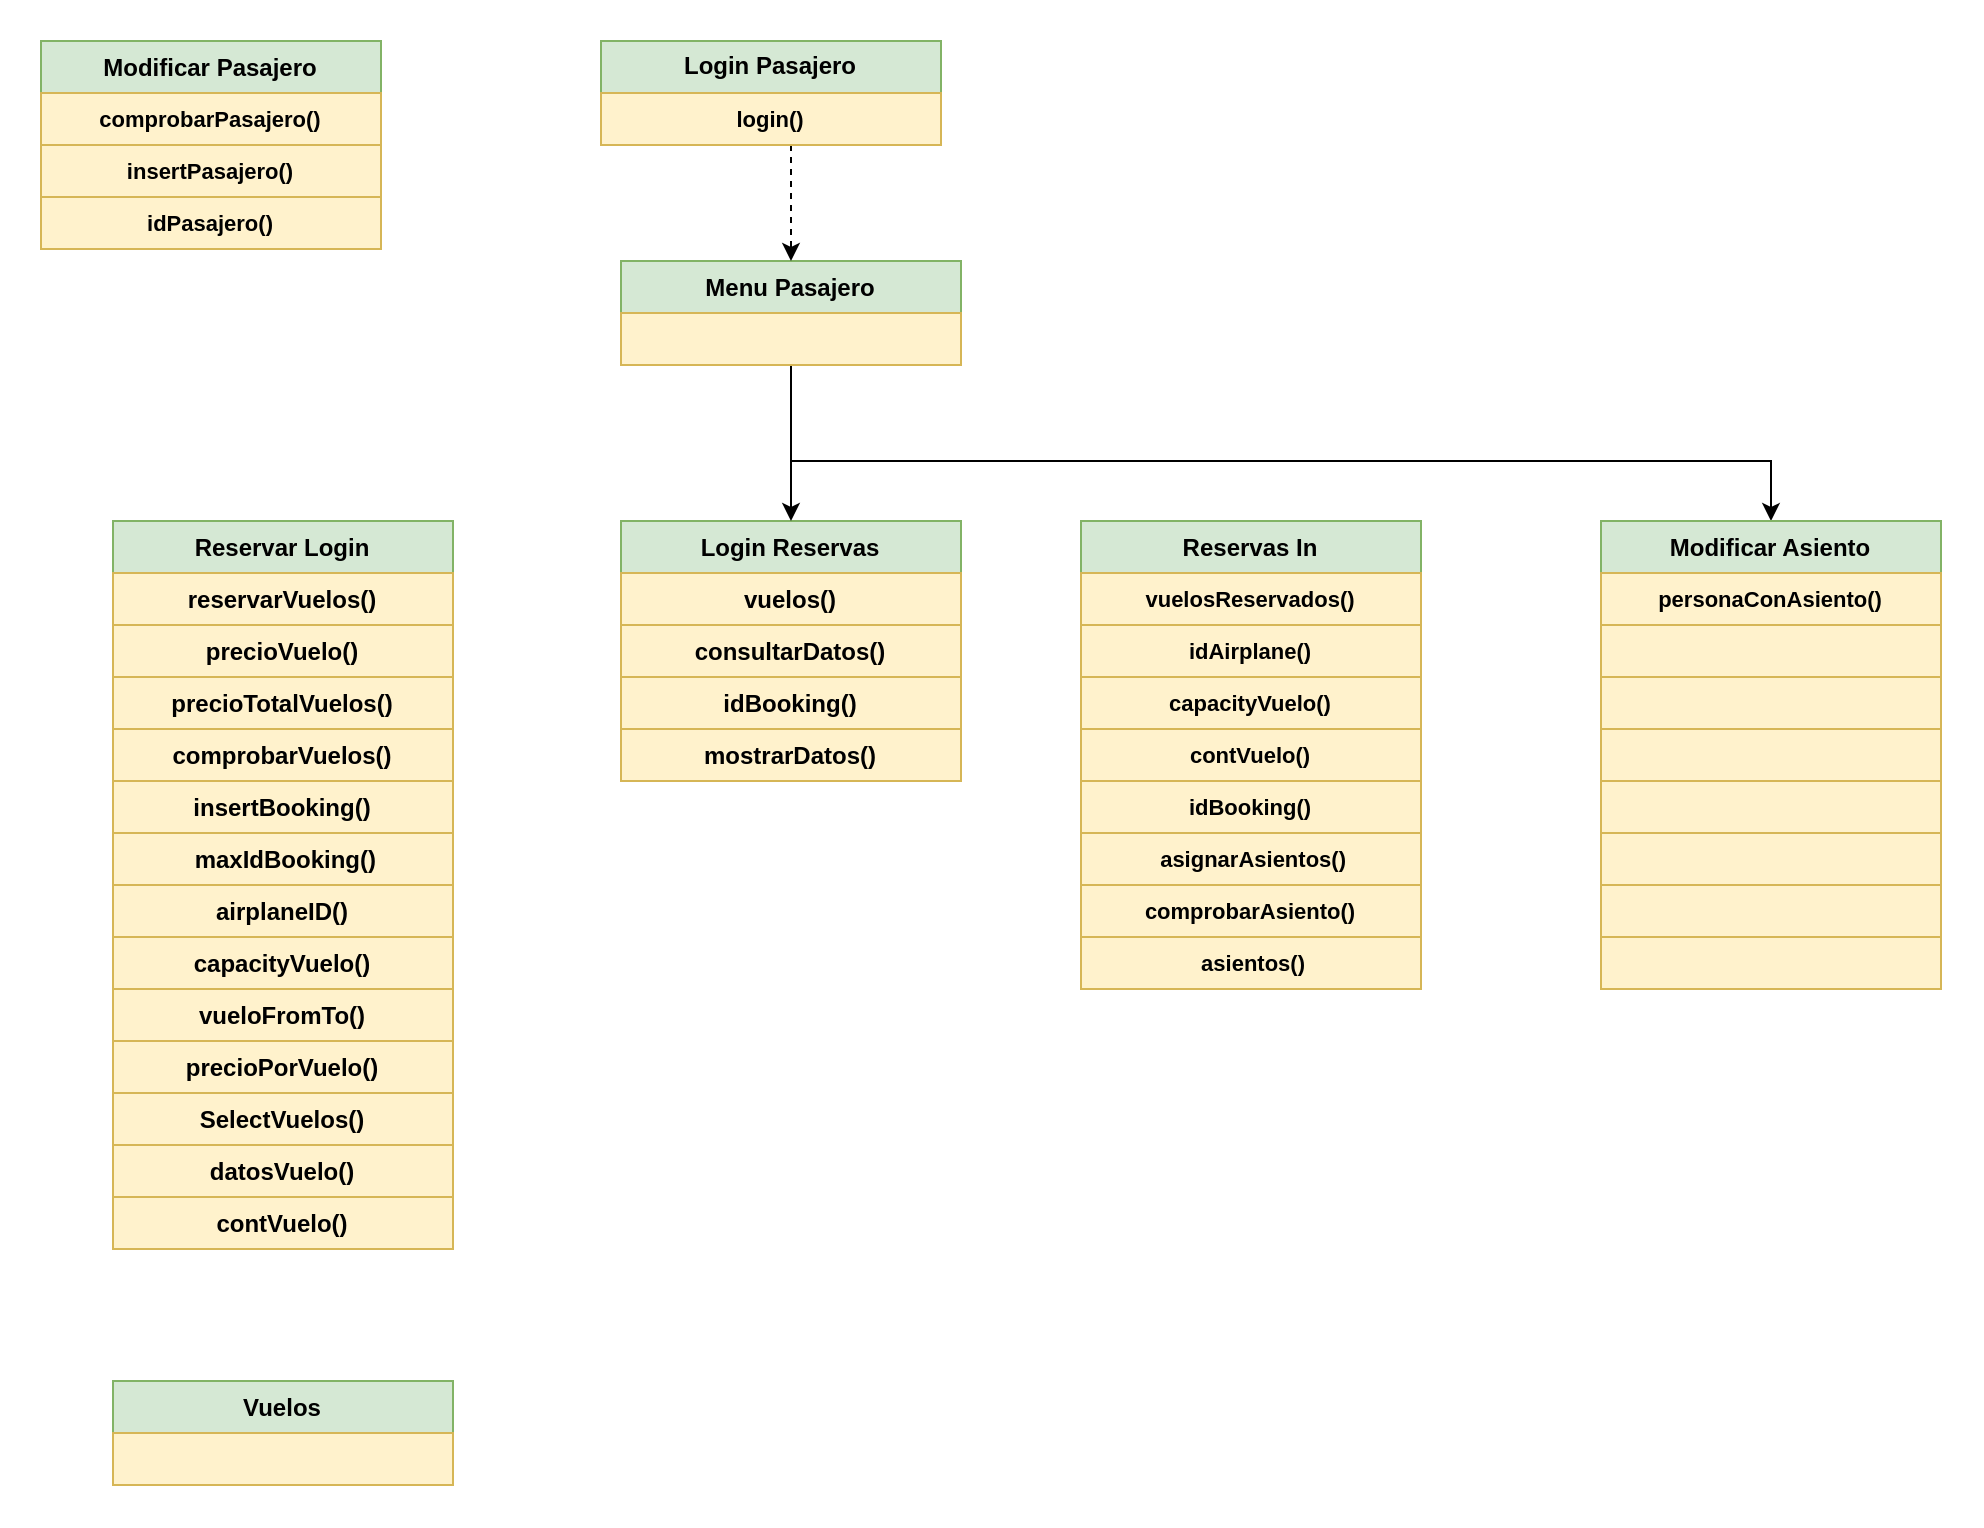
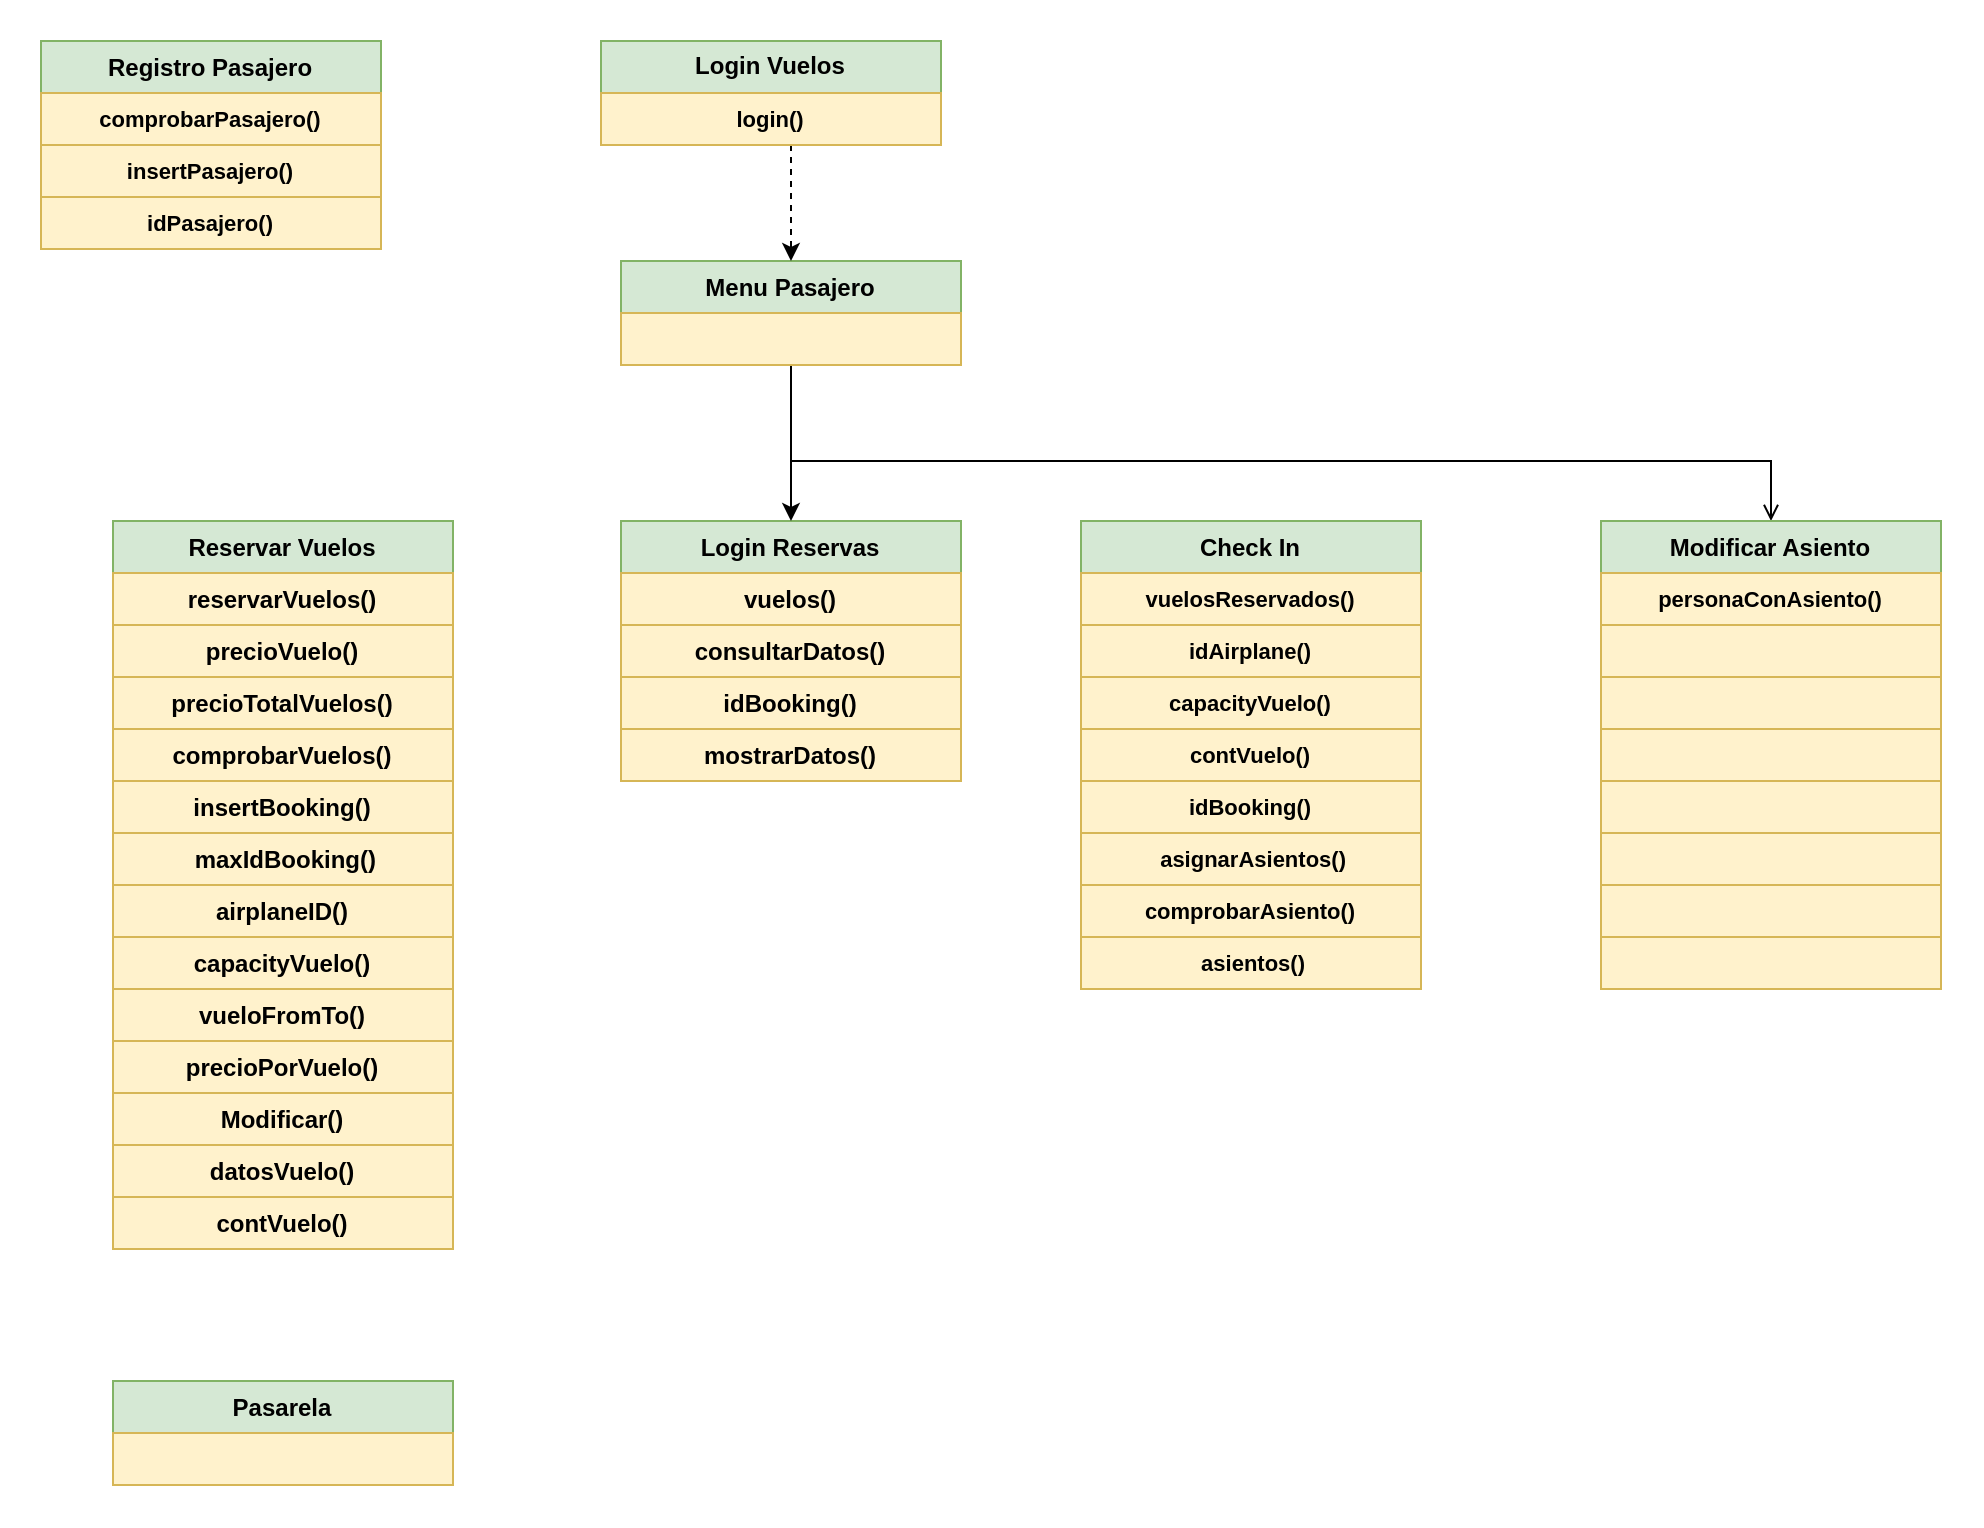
- <mxCell id="35" value="Login Pasajero" style="swimlane;fontStyle=1;childLayout=stackLayout;horizontal=1;startSize=26;horizontalStack=0;resizeParent=1;resizeParentMax=0;resizeLast=0;collapsible=1;marginBottom=0;strokeColor=#82b366;fillColor=#d5e8d4;whiteSpace=wrap;" parent="1" vertex="1"><mxGeometry x="300" y="20" width="170" height="52" as="geometry" /></mxCell>
+ <mxCell id="35" value="Login Vuelos" style="swimlane;fontStyle=1;childLayout=stackLayout;horizontal=1;startSize=26;horizontalStack=0;resizeParent=1;resizeParentMax=0;resizeLast=0;collapsible=1;marginBottom=0;strokeColor=#82b366;fillColor=#d5e8d4;whiteSpace=wrap;" parent="1" vertex="1"><mxGeometry x="300" y="20" width="170" height="52" as="geometry" /></mxCell>
- <mxCell id="48" value="Modificar Pasajero" style="swimlane;fontStyle=1;childLayout=stackLayout;horizontal=1;startSize=26;horizontalStack=0;resizeParent=1;resizeParentMax=0;resizeLast=0;collapsible=1;marginBottom=0;strokeColor=#82b366;fillColor=#d5e8d4;" parent="1" vertex="1"><mxGeometry x="20" y="20" width="170" height="104" as="geometry" /></mxCell>
+ <mxCell id="48" value="Registro Pasajero" style="swimlane;fontStyle=1;childLayout=stackLayout;horizontal=1;startSize=26;horizontalStack=0;resizeParent=1;resizeParentMax=0;resizeLast=0;collapsible=1;marginBottom=0;strokeColor=#82b366;fillColor=#d5e8d4;" parent="1" vertex="1"><mxGeometry x="20" y="20" width="170" height="104" as="geometry" /></mxCell>
- <mxCell id="30" style="edgeStyle=orthogonalEdgeStyle;rounded=0;orthogonalLoop=1;jettySize=auto;html=1;entryX=0.5;entryY=0;entryDx=0;entryDy=0;" edge="1" parent="1" source="31" target="39"><mxGeometry relative="1" as="geometry"><mxPoint x="870" y="270" as="targetPoint" /><Array as="points"><mxPoint x="395" y="230" /><mxPoint x="885" y="230" /></Array></mxGeometry></mxCell>
+ <mxCell id="30" style="edgeStyle=orthogonalEdgeStyle;rounded=0;orthogonalLoop=1;jettySize=auto;html=1;entryX=0.5;entryY=0;entryDx=0;entryDy=0;endArrow=open;" edge="1" parent="1" source="31" target="39"><mxGeometry relative="1" as="geometry"><mxPoint x="870" y="270" as="targetPoint" /><Array as="points"><mxPoint x="395" y="230" /><mxPoint x="885" y="230" /></Array></mxGeometry></mxCell>
- <mxCell id="2" value="Reservar Login" style="swimlane;fontStyle=1;childLayout=stackLayout;horizontal=1;startSize=26;horizontalStack=0;resizeParent=1;resizeParentMax=0;resizeLast=0;collapsible=1;marginBottom=0;strokeColor=#82b366;fillColor=#d5e8d4;" parent="1" vertex="1"><mxGeometry x="56" y="260" width="170" height="364" as="geometry" /></mxCell>
+ <mxCell id="2" value="Reservar Vuelos" style="swimlane;fontStyle=1;childLayout=stackLayout;horizontal=1;startSize=26;horizontalStack=0;resizeParent=1;resizeParentMax=0;resizeLast=0;collapsible=1;marginBottom=0;strokeColor=#82b366;fillColor=#d5e8d4;" parent="1" vertex="1"><mxGeometry x="56" y="260" width="170" height="364" as="geometry" /></mxCell>
- <mxCell id="21" value="Reservas In" style="swimlane;fontStyle=1;childLayout=stackLayout;horizontal=1;startSize=26;horizontalStack=0;resizeParent=1;resizeParentMax=0;resizeLast=0;collapsible=1;marginBottom=0;strokeColor=#82b366;fillColor=#d5e8d4;" parent="1" vertex="1"><mxGeometry x="540" y="260" width="170" height="234" as="geometry" /></mxCell>
+ <mxCell id="21" value="Check In" style="swimlane;fontStyle=1;childLayout=stackLayout;horizontal=1;startSize=26;horizontalStack=0;resizeParent=1;resizeParentMax=0;resizeLast=0;collapsible=1;marginBottom=0;strokeColor=#82b366;fillColor=#d5e8d4;" parent="1" vertex="1"><mxGeometry x="540" y="260" width="170" height="234" as="geometry" /></mxCell>
- <mxCell id="13" value="SelectVuelos()" style="text;align=center;verticalAlign=middle;spacingLeft=4;spacingRight=4;overflow=hidden;rotatable=0;points=[[0,0.5],[1,0.5]];portConstraint=eastwest;fillColor=#fff2cc;strokeColor=#d6b656;fontStyle=1" parent="2" vertex="1"><mxGeometry y="286" width="170" height="26" as="geometry" /></mxCell>
+ <mxCell id="13" value="Modificar()" style="text;align=center;verticalAlign=middle;spacingLeft=4;spacingRight=4;overflow=hidden;rotatable=0;points=[[0,0.5],[1,0.5]];portConstraint=eastwest;fillColor=#fff2cc;strokeColor=#d6b656;fontStyle=1" parent="2" vertex="1"><mxGeometry y="286" width="170" height="26" as="geometry" /></mxCell>
- <mxCell id="37" value="Vuelos" style="swimlane;fontStyle=1;childLayout=stackLayout;horizontal=1;startSize=26;horizontalStack=0;resizeParent=1;resizeParentMax=0;resizeLast=0;collapsible=1;marginBottom=0;strokeColor=#82b366;fillColor=#d5e8d4;" parent="1" vertex="1"><mxGeometry x="56" y="690" width="170" height="52" as="geometry" /></mxCell>
+ <mxCell id="37" value="Pasarela" style="swimlane;fontStyle=1;childLayout=stackLayout;horizontal=1;startSize=26;horizontalStack=0;resizeParent=1;resizeParentMax=0;resizeLast=0;collapsible=1;marginBottom=0;strokeColor=#82b366;fillColor=#d5e8d4;" parent="1" vertex="1"><mxGeometry x="56" y="690" width="170" height="52" as="geometry" /></mxCell>
